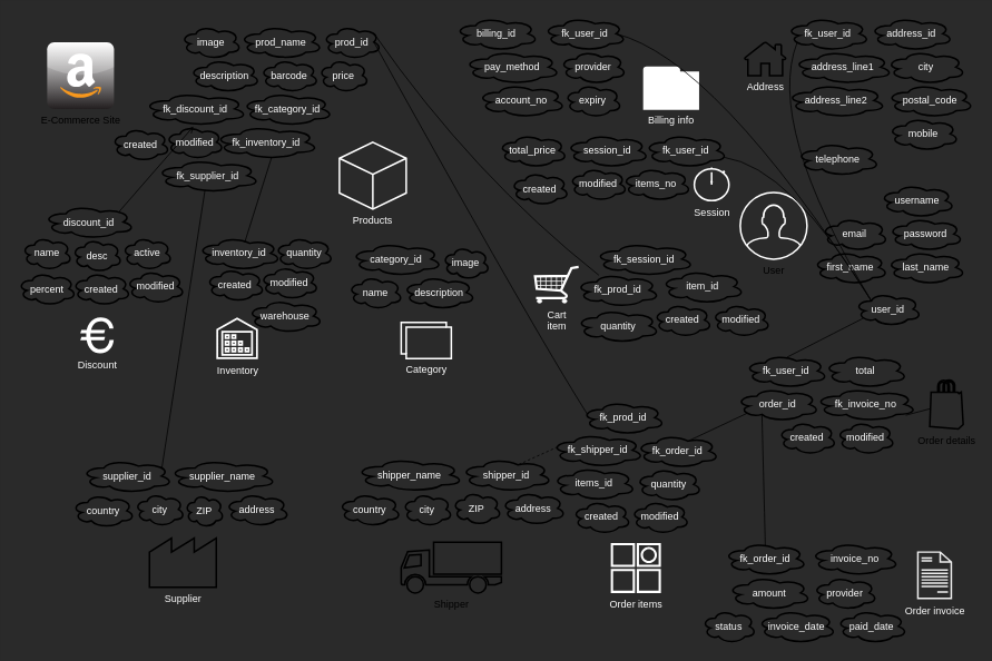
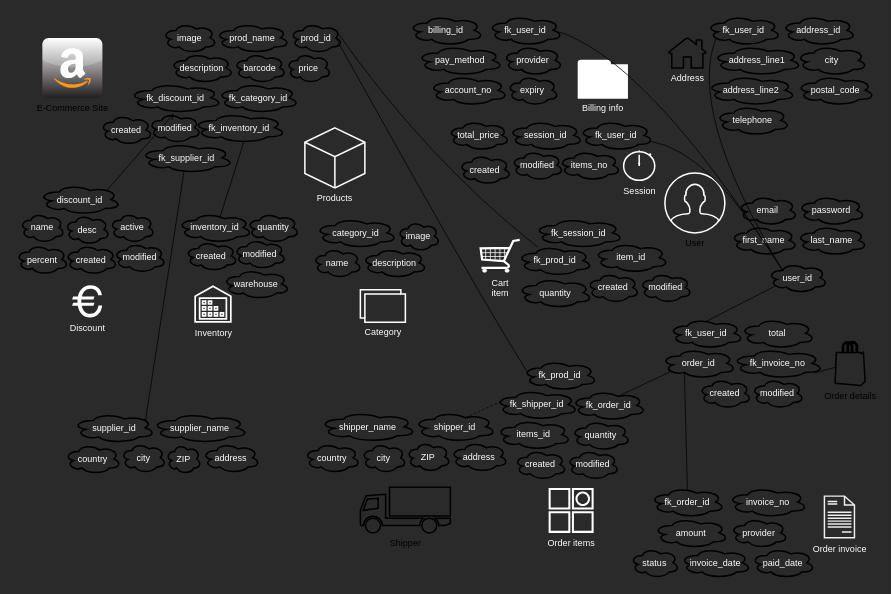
- <mxCell id="27" value="mobile" style="ellipse;shape=cloud;whiteSpace=wrap;html=1;align=center;labelBackgroundColor=none;fontColor=#FFFFFF;strokeColor=default;strokeWidth=2;fillColor=none;" parent="1" vertex="1"><mxGeometry x="1063" y="140" width="85" height="40" as="geometry" /></mxCell>
- <mxCell id="26" value="telephone" style="ellipse;shape=cloud;whiteSpace=wrap;html=1;align=center;labelBackgroundColor=none;fontColor=#FFFFFF;strokeColor=default;strokeWidth=2;fillColor=none;" parent="1" vertex="1"><mxGeometry x="953" y="170" width="100" height="40" as="geometry" /></mxCell>
+ <mxCell id="26" value="telephone" style="ellipse;shape=cloud;whiteSpace=wrap;html=1;align=center;labelBackgroundColor=none;fontColor=#FFFFFF;strokeColor=default;strokeWidth=2;fillColor=none;" parent="1" vertex="1"><mxGeometry x="953" y="140" width="100" height="40" as="geometry" /></mxCell>
- <mxCell id="14" value="username" style="ellipse;shape=cloud;whiteSpace=wrap;html=1;align=center;labelBackgroundColor=none;fontColor=#FFFFFF;strokeColor=default;strokeWidth=2;fillColor=none;" parent="1" vertex="1"><mxGeometry x="1053" y="220" width="90" height="40" as="geometry" /></mxCell>
- <mxCell id="9" value="Supplier" style="strokeWidth=2;html=1;shape=mxgraph.lean_mapping.outside_sources;whiteSpace=wrap;align=center;labelBackgroundColor=none;fontColor=#FFFFFF;fillColor=none;labelPosition=center;verticalLabelPosition=bottom;verticalAlign=top;" parent="1" vertex="1"><mxGeometry x="178.5" y="643" width="80" height="60" as="geometry" /></mxCell>
